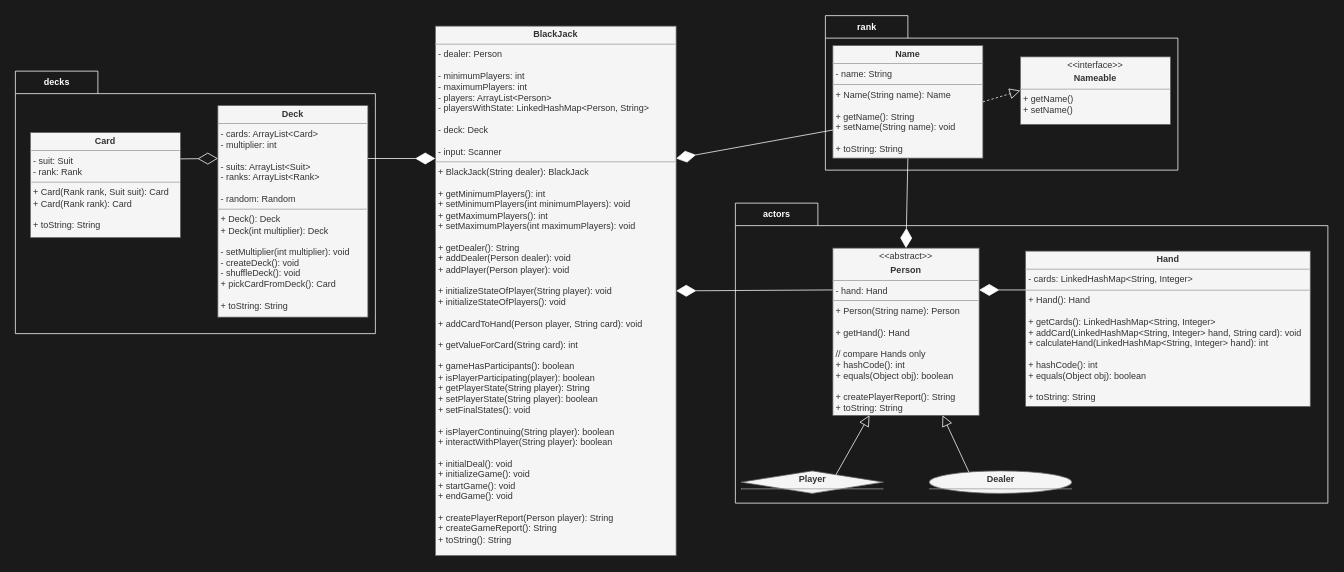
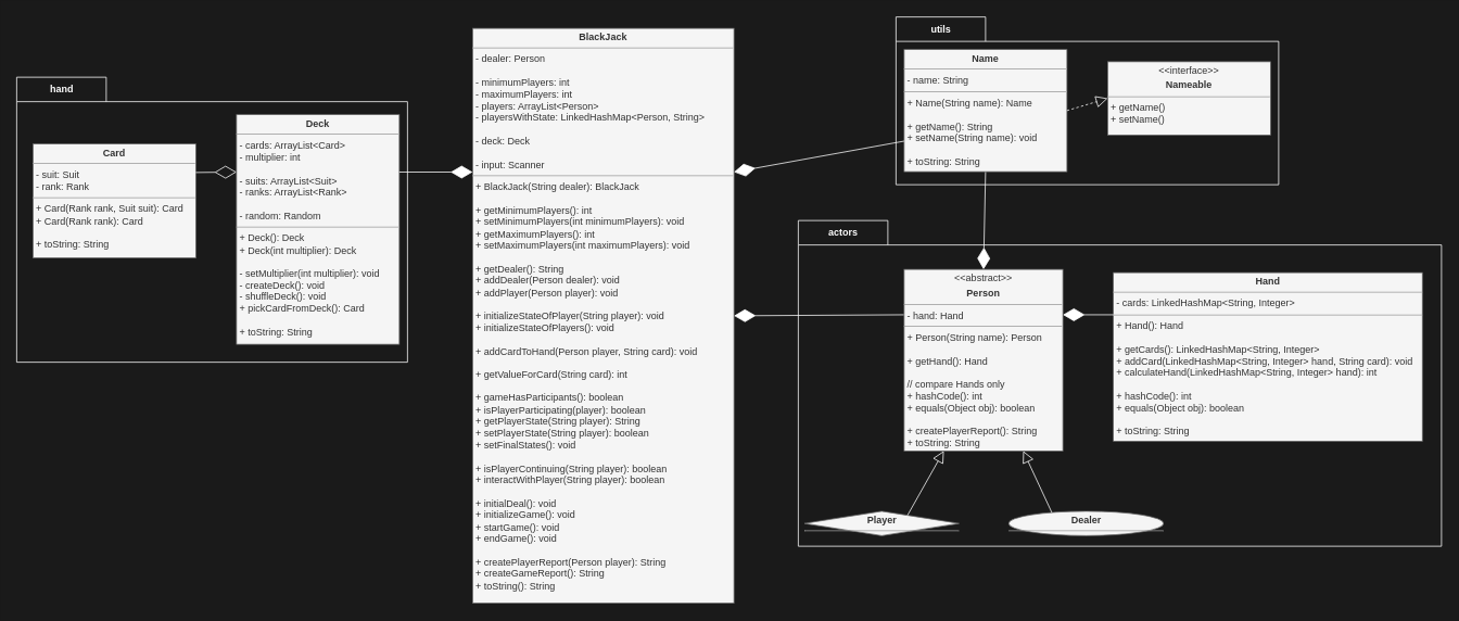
- <mxCell id="5" value="&lt;font color=&quot;#ffffff&quot;&gt;rank&lt;/font&gt;" style="shape=folder;fontStyle=1;tabWidth=110;tabHeight=30;tabPosition=left;html=1;boundedLbl=1;labelInHeader=1;container=1;collapsible=0;recursiveResize=0;fillColor=none;fontColor=#333333;strokeColor=#FFFFFF;" parent="1" vertex="1"><mxGeometry x="1100" y="20" width="470" height="206" as="geometry" /></mxCell>
+ <mxCell id="5" value="&lt;font color=&quot;#ffffff&quot;&gt;utils&lt;/font&gt;" style="shape=folder;fontStyle=1;tabWidth=110;tabHeight=30;tabPosition=left;html=1;boundedLbl=1;labelInHeader=1;container=1;collapsible=0;recursiveResize=0;fillColor=none;fontColor=#333333;strokeColor=#FFFFFF;" parent="1" vertex="1"><mxGeometry x="1100" y="20" width="470" height="206" as="geometry" /></mxCell>
- <mxCell id="18" value="&lt;font color=&quot;#ffffff&quot;&gt;decks&lt;/font&gt;" style="shape=folder;fontStyle=1;tabWidth=110;tabHeight=30;tabPosition=left;html=1;boundedLbl=1;labelInHeader=1;container=1;collapsible=0;recursiveResize=0;fillColor=none;fontColor=#333333;strokeColor=#FFFFFF;" vertex="1" parent="1"><mxGeometry x="20" y="94" width="480" height="350" as="geometry" /></mxCell>
+ <mxCell id="18" value="&lt;font color=&quot;#ffffff&quot;&gt;hand&lt;/font&gt;" style="shape=folder;fontStyle=1;tabWidth=110;tabHeight=30;tabPosition=left;html=1;boundedLbl=1;labelInHeader=1;container=1;collapsible=0;recursiveResize=0;fillColor=none;fontColor=#333333;strokeColor=#FFFFFF;" vertex="1" parent="1"><mxGeometry x="20" y="94" width="480" height="350" as="geometry" /></mxCell>
